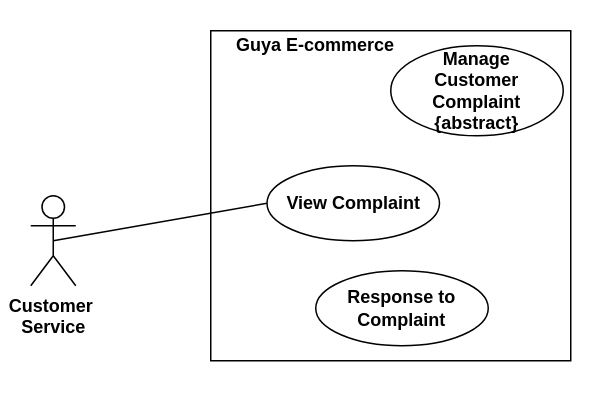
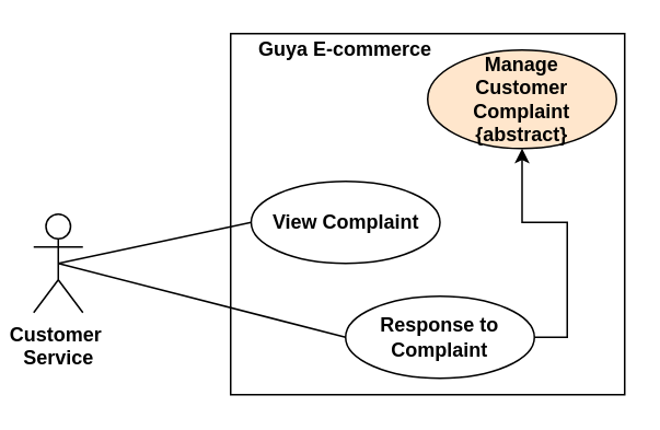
- <mxCell id="5" value="Manage &lt;br&gt;Customer Complaint&lt;br&gt;{abstract}" style="ellipse;whiteSpace=wrap;html=1;fontStyle=1;align=center;horizontal=1;labelBackgroundColor=none;labelBorderColor=none;shadow=0;" vertex="1" parent="1"><mxGeometry x="260" y="30" width="115" height="60" as="geometry" /></mxCell>
+ <mxCell id="5" value="Manage &lt;br&gt;Customer Complaint&lt;br&gt;{abstract}" style="ellipse;whiteSpace=wrap;html=1;fontStyle=1;align=center;horizontal=1;labelBackgroundColor=none;labelBorderColor=none;shadow=0;fillColor=#ffe6cc;" vertex="1" parent="1"><mxGeometry x="260" y="30" width="115" height="60" as="geometry" /></mxCell>
- <mxCell id="6" value="View Complaint" style="ellipse;whiteSpace=wrap;html=1;fontStyle=1;align=center;horizontal=1;labelBackgroundColor=none;labelBorderColor=none;shadow=0;" vertex="1" parent="1"><mxGeometry x="177.5" y="110" width="115" height="50" as="geometry" /></mxCell>
+ <mxCell id="6" value="View Complaint" style="ellipse;whiteSpace=wrap;html=1;fontStyle=1;align=center;horizontal=1;labelBackgroundColor=none;labelBorderColor=none;shadow=0;" vertex="1" parent="1"><mxGeometry x="152.5" y="110" width="115" height="50" as="geometry" /></mxCell>
+ <mxCell id="7" style="edgeStyle=orthogonalEdgeStyle;rounded=0;orthogonalLoop=1;jettySize=auto;html=1;exitX=1;exitY=0.5;exitDx=0;exitDy=0;" edge="1" parent="1" source="8" target="5"><mxGeometry relative="1" as="geometry" /></mxCell>
+ <mxCell id="10" value="" style="endArrow=none;html=1;entryX=0;entryY=0.5;entryDx=0;entryDy=0;exitX=0.5;exitY=0.5;exitDx=0;exitDy=0;exitPerimeter=0;" edge="1" parent="1" source="2" target="8"><mxGeometry width="50" height="50" relative="1" as="geometry"><mxPoint x="45" y="170" as="sourcePoint" /><mxPoint x="162.5" y="145" as="targetPoint" /></mxGeometry></mxCell>
